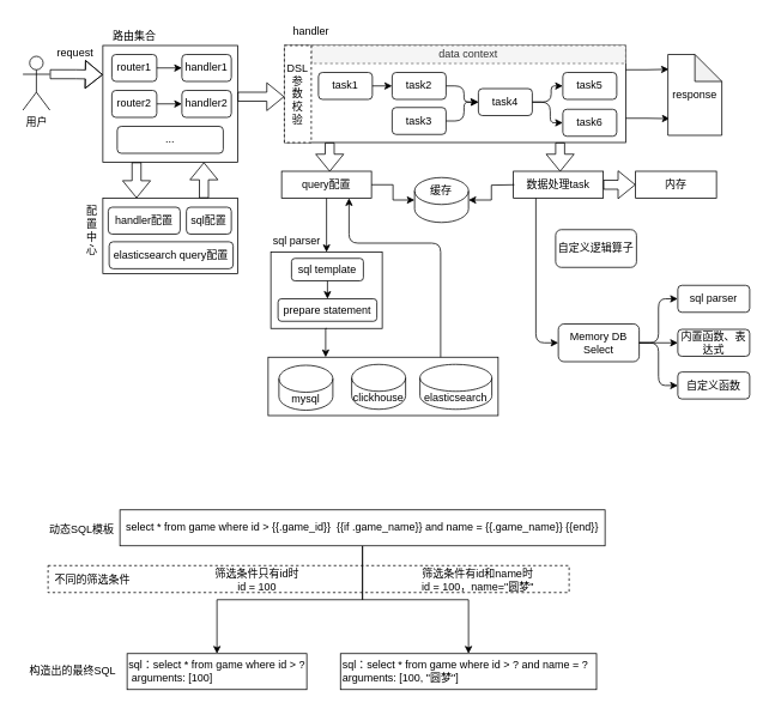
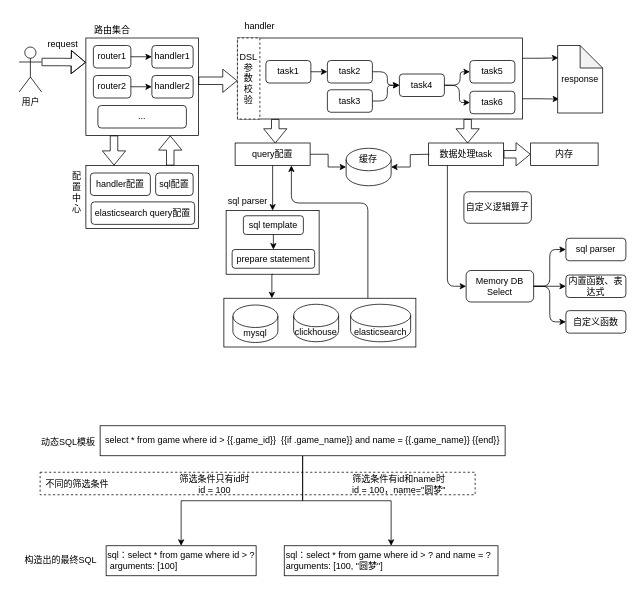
- <mxCell id="60" value="data context" style="rounded=0;whiteSpace=wrap;html=1;fillColor=#f5f5f5;dashed=1;strokeColor=#666666;fontColor=#333333;" vertex="1" parent="1"><mxGeometry x="346" y="50" width="350" height="20" as="geometry" /></mxCell>
